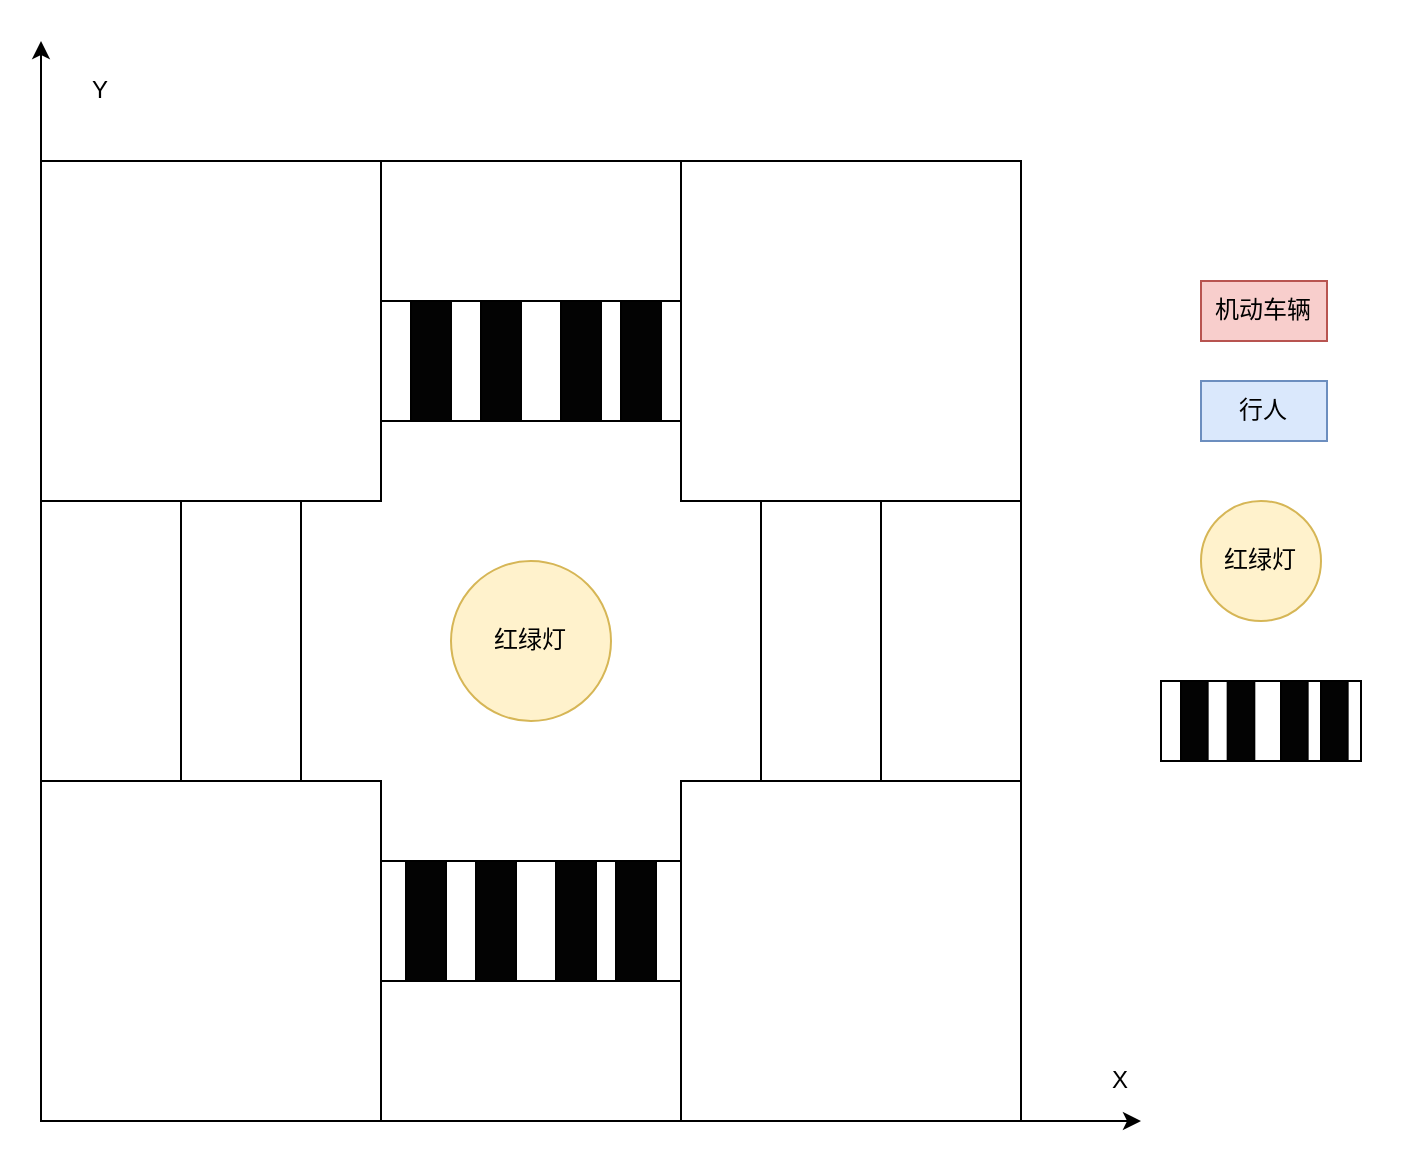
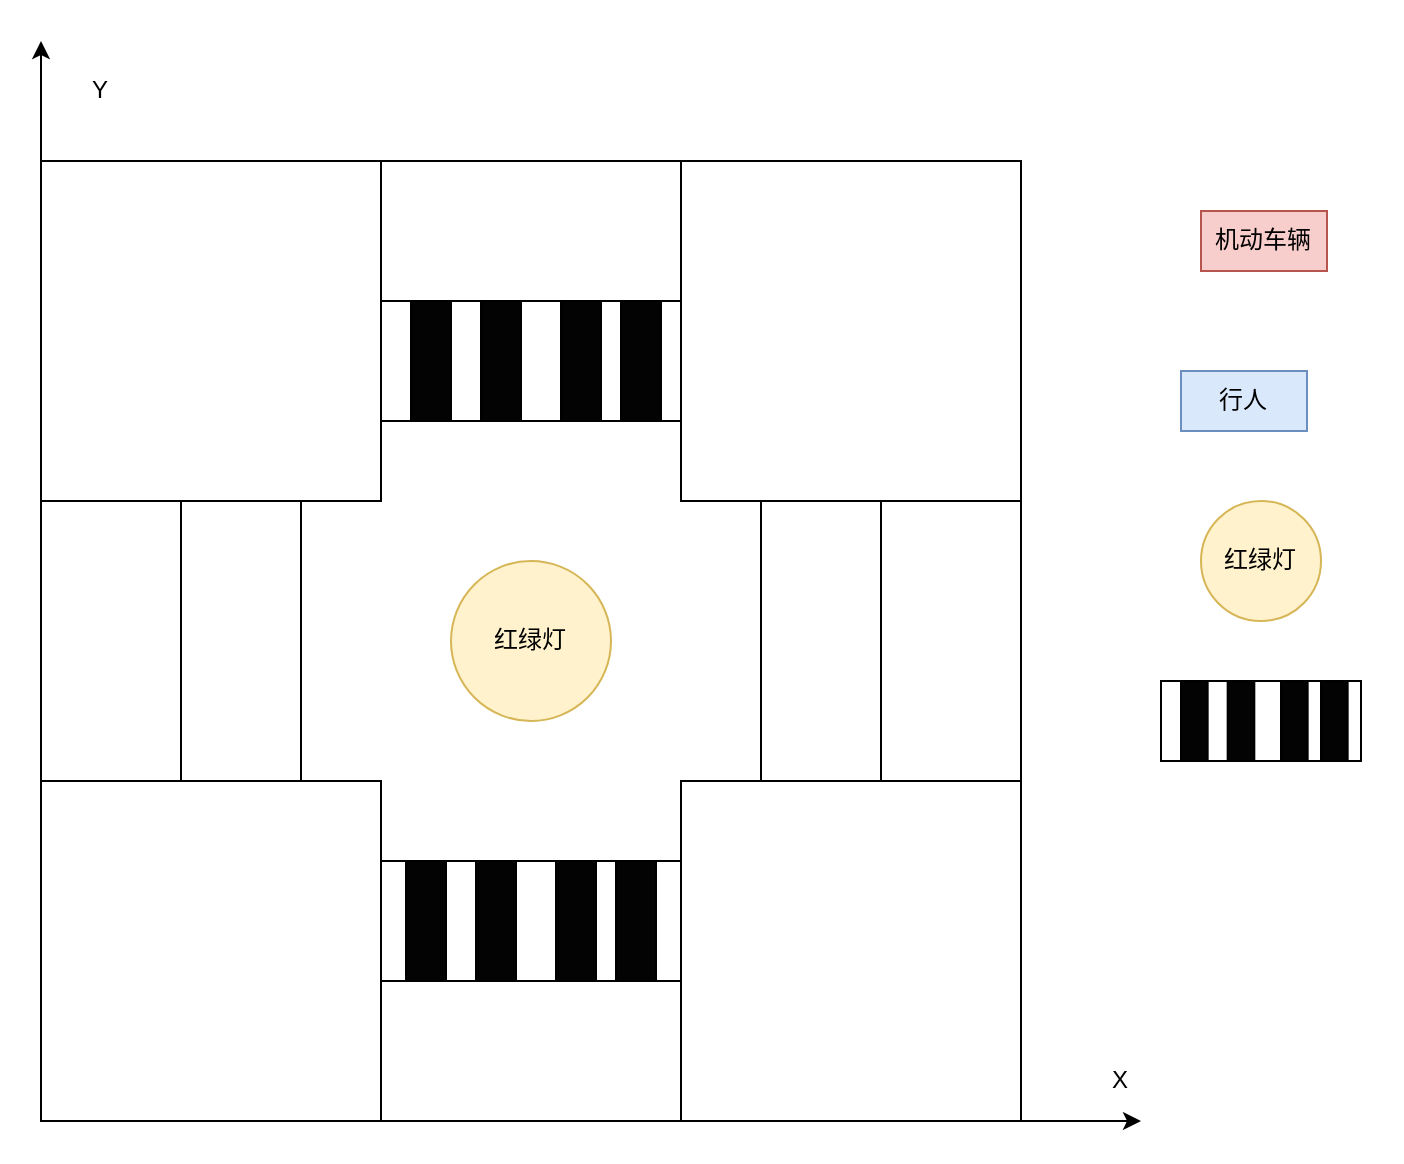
- <mxCell id="20" value="机动车辆" style="rounded=0;whiteSpace=wrap;html=1;fillColor=#f8cecc;strokeColor=#b85450;" vertex="1" parent="1"><mxGeometry x="600" y="140" width="63" height="30" as="geometry" /></mxCell>
+ <mxCell id="20" value="机动车辆" style="rounded=0;whiteSpace=wrap;html=1;fillColor=#f8cecc;strokeColor=#b85450;" vertex="1" parent="1"><mxGeometry x="600" y="105" width="63" height="30" as="geometry" /></mxCell>
- <mxCell id="21" value="行人" style="rounded=0;whiteSpace=wrap;html=1;fillColor=#dae8fc;strokeColor=#6c8ebf;" vertex="1" parent="1"><mxGeometry x="600" y="190" width="63" height="30" as="geometry" /></mxCell>
+ <mxCell id="21" value="行人" style="rounded=0;whiteSpace=wrap;html=1;fillColor=#dae8fc;strokeColor=#6c8ebf;" vertex="1" parent="1"><mxGeometry x="590" y="185" width="63" height="30" as="geometry" /></mxCell>
